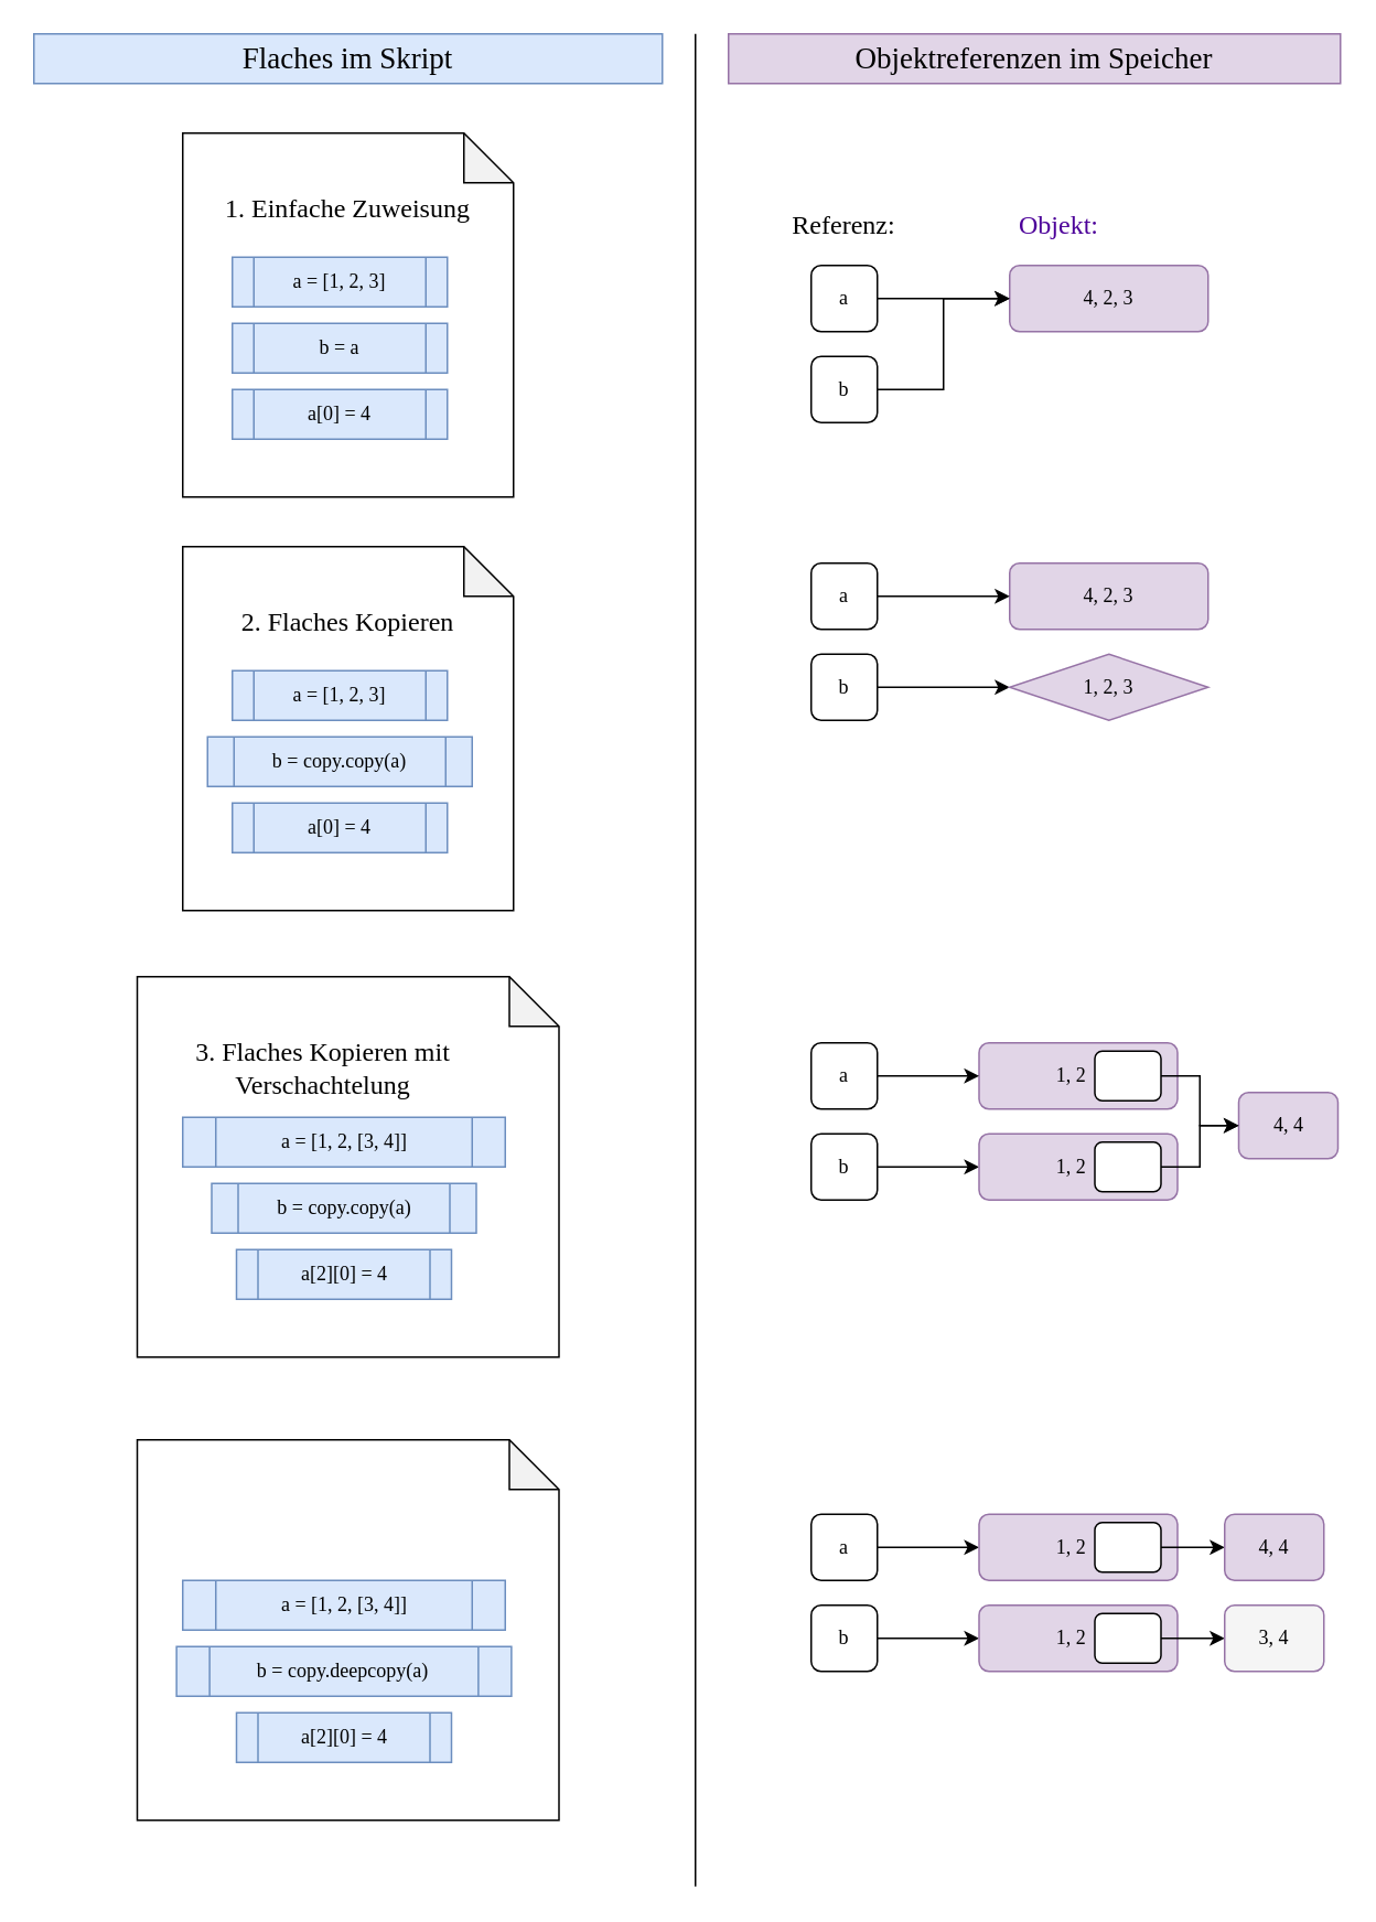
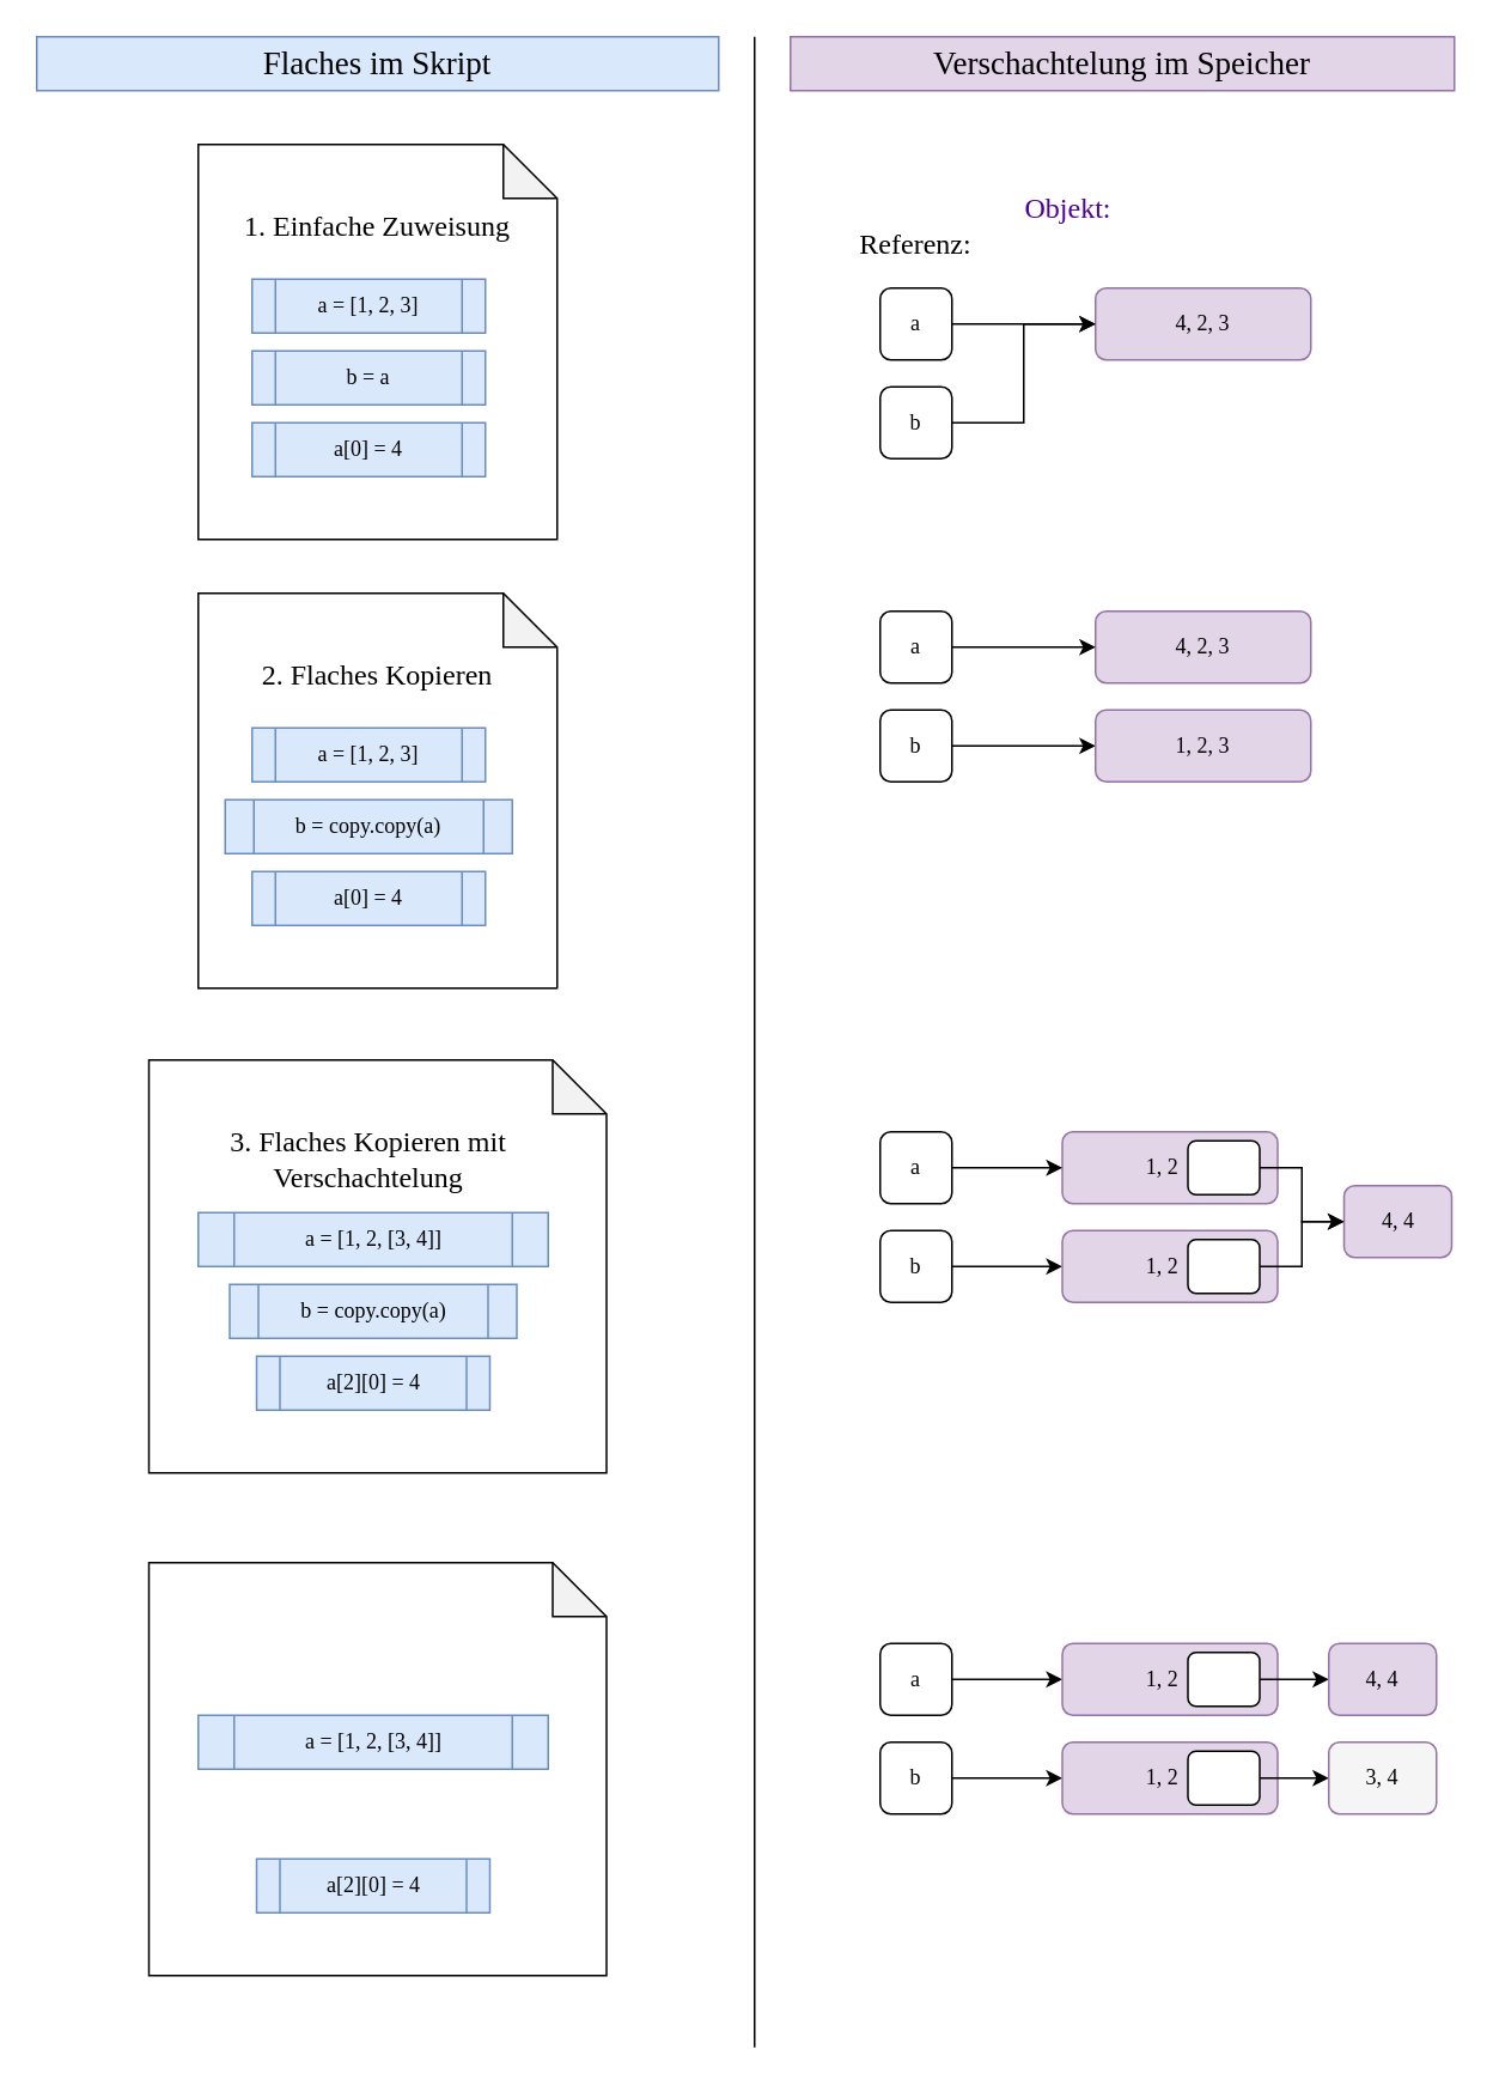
- <mxCell id="15" value="&lt;font face=&quot;Tahoma&quot; style=&quot;font-size: 18px&quot;&gt;Objektreferenzen im Speicher&lt;/font&gt;" style="text;html=1;strokeColor=#9673a6;fillColor=#e1d5e7;align=center;verticalAlign=middle;whiteSpace=wrap;rounded=0;fontFamily=Lucida Console;" parent="1" vertex="1"><mxGeometry x="440" y="20" width="370" height="30" as="geometry" /></mxCell>
+ <mxCell id="15" value="&lt;font face=&quot;Tahoma&quot; style=&quot;font-size: 18px&quot;&gt;Verschachtelung im Speicher&lt;/font&gt;" style="text;html=1;strokeColor=#9673a6;fillColor=#e1d5e7;align=center;verticalAlign=middle;whiteSpace=wrap;rounded=0;fontFamily=Lucida Console;" parent="1" vertex="1"><mxGeometry x="440" y="20" width="370" height="30" as="geometry" /></mxCell>
- <mxCell id="30" value="Objekt:" style="text;html=1;strokeColor=none;fillColor=none;align=center;verticalAlign=middle;whiteSpace=wrap;rounded=0;fontFamily=Tahoma;fontSize=16;fontColor=#4C0099;" parent="1" vertex="1"><mxGeometry x="610" y="120" width="60" height="30" as="geometry" /></mxCell>
+ <mxCell id="30" value="Objekt:" style="text;html=1;strokeColor=none;fillColor=none;align=center;verticalAlign=middle;whiteSpace=wrap;rounded=0;fontFamily=Tahoma;fontSize=16;fontColor=#4C0099;" parent="1" vertex="1"><mxGeometry x="565" y="100" width="60" height="30" as="geometry" /></mxCell>
- <mxCell id="58" value="1, 2, 3" style="rhombus;whiteSpace=wrap;html=1;fillColor=#e1d5e7;strokeColor=#9673a6;fontFamily=Lucida Console;" parent="1" vertex="1"><mxGeometry x="610" y="395" width="120" height="40" as="geometry" /></mxCell>
+ <mxCell id="58" value="1, 2, 3" style="rounded=1;whiteSpace=wrap;html=1;fillColor=#e1d5e7;strokeColor=#9673a6;fontFamily=Lucida Console;" parent="1" vertex="1"><mxGeometry x="610" y="395" width="120" height="40" as="geometry" /></mxCell>
- <mxCell id="24" value="&lt;font face=&quot;Tahoma&quot; style=&quot;font-size: 16px&quot;&gt;3. Flaches Kopieren mit Verschachtelung&lt;/font&gt;" style="text;html=1;strokeColor=none;fillColor=none;align=center;verticalAlign=middle;whiteSpace=wrap;rounded=0;fontFamily=Lucida Console;" parent="1" vertex="1"><mxGeometry x="85" y="630" width="220" height="30" as="geometry" /></mxCell>
+ <mxCell id="24" value="&lt;font face=&quot;Tahoma&quot; style=&quot;font-size: 16px&quot;&gt;3. Flaches Kopieren mit Verschachtelung&lt;/font&gt;" style="text;html=1;strokeColor=none;fillColor=none;align=center;verticalAlign=middle;whiteSpace=wrap;rounded=0;fontFamily=Lucida Console;" parent="1" vertex="1"><mxGeometry x="95" y="630" width="220" height="30" as="geometry" /></mxCell>
- <mxCell id="42" value="&lt;font face=&quot;Lucida Console&quot;&gt;b = copy.deepcopy(a)&lt;/font&gt;" style="shape=process;whiteSpace=wrap;html=1;backgroundOutline=1;fillColor=#dae8fc;strokeColor=#6c8ebf;" parent="1" vertex="1"><mxGeometry x="106.25" y="995" width="202.5" height="30" as="geometry" /></mxCell>
